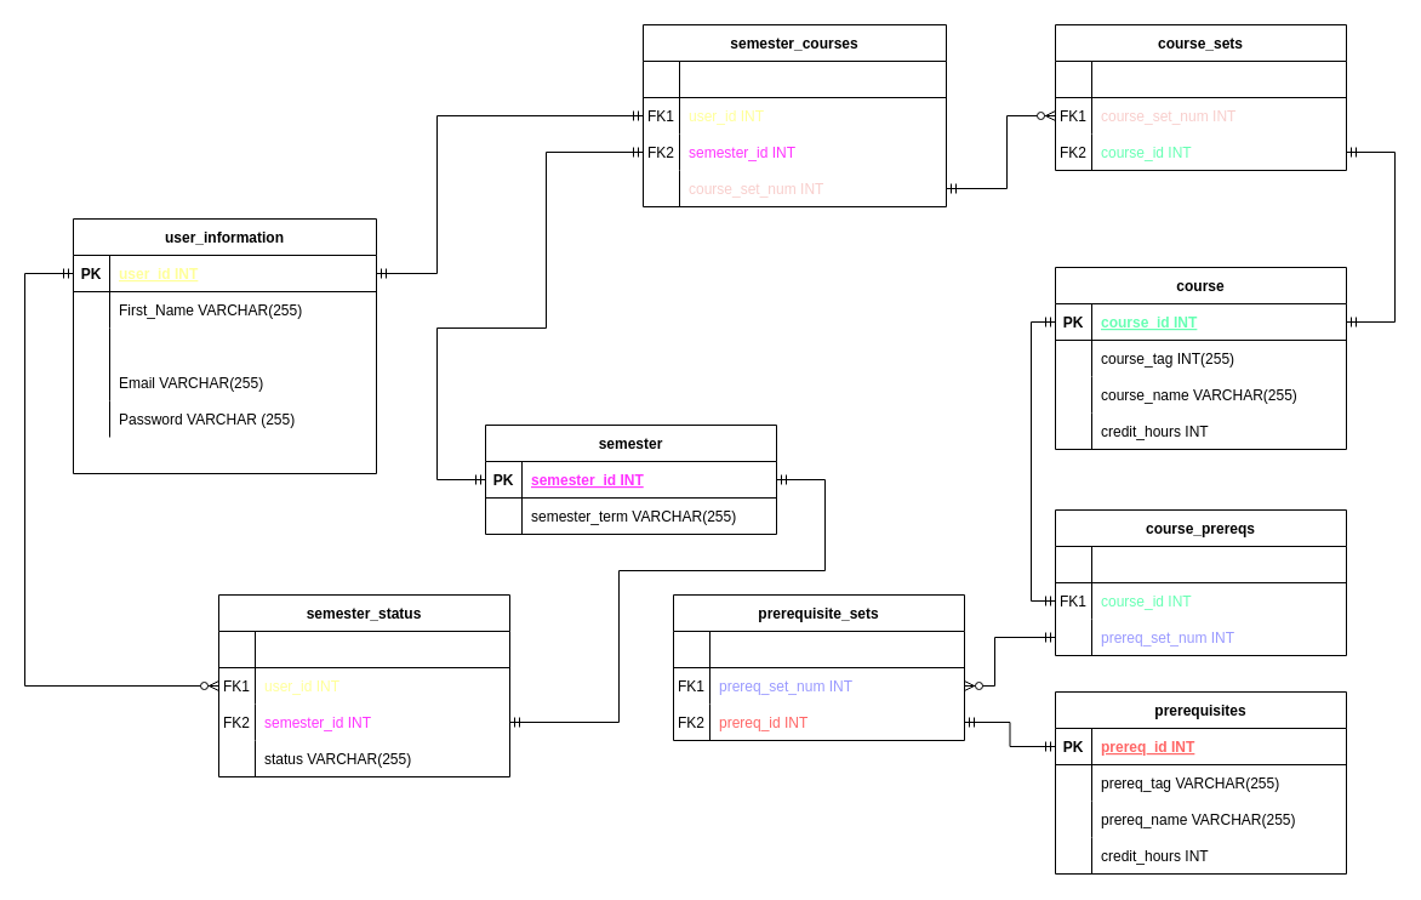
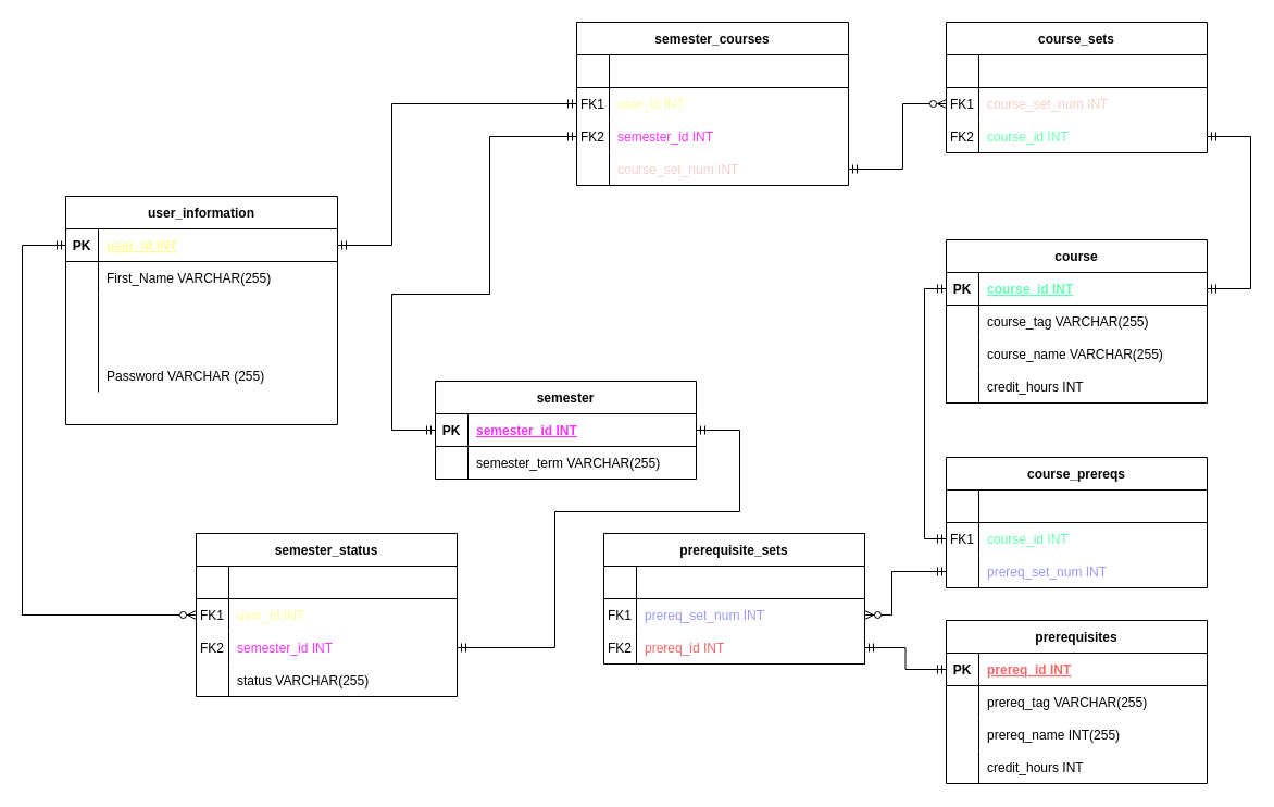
- <mxCell id="8" value="course_tag INT(255)" style="shape=partialRectangle;overflow=hidden;connectable=0;fillColor=none;top=0;left=0;bottom=0;right=0;align=left;spacingLeft=6;" parent="6" vertex="1"><mxGeometry x="30" width="210" height="30" as="geometry"><mxRectangle width="210" height="30" as="alternateBounds" /></mxGeometry></mxCell>
+ <mxCell id="8" value="course_tag VARCHAR(255)" style="shape=partialRectangle;overflow=hidden;connectable=0;fillColor=none;top=0;left=0;bottom=0;right=0;align=left;spacingLeft=6;" parent="6" vertex="1"><mxGeometry x="30" width="210" height="30" as="geometry"><mxRectangle width="210" height="30" as="alternateBounds" /></mxGeometry></mxCell>
- <mxCell id="36" value="Email VARCHAR(255)" style="shape=partialRectangle;overflow=hidden;connectable=0;fillColor=none;top=0;left=0;bottom=0;right=0;align=left;spacingLeft=6;" vertex="1" parent="34"><mxGeometry x="30" width="220" height="30" as="geometry"><mxRectangle width="220" height="30" as="alternateBounds" /></mxGeometry></mxCell>
- <mxCell id="51" value="prereq_name VARCHAR(255)" style="shape=partialRectangle;overflow=hidden;connectable=0;fillColor=none;top=0;left=0;bottom=0;right=0;align=left;spacingLeft=6;" vertex="1" parent="49"><mxGeometry x="30" width="210" height="30" as="geometry"><mxRectangle width="210" height="30" as="alternateBounds" /></mxGeometry></mxCell>
+ <mxCell id="51" value="prereq_name INT(255)" style="shape=partialRectangle;overflow=hidden;connectable=0;fillColor=none;top=0;left=0;bottom=0;right=0;align=left;spacingLeft=6;" vertex="1" parent="49"><mxGeometry x="30" width="210" height="30" as="geometry"><mxRectangle width="210" height="30" as="alternateBounds" /></mxGeometry></mxCell>
